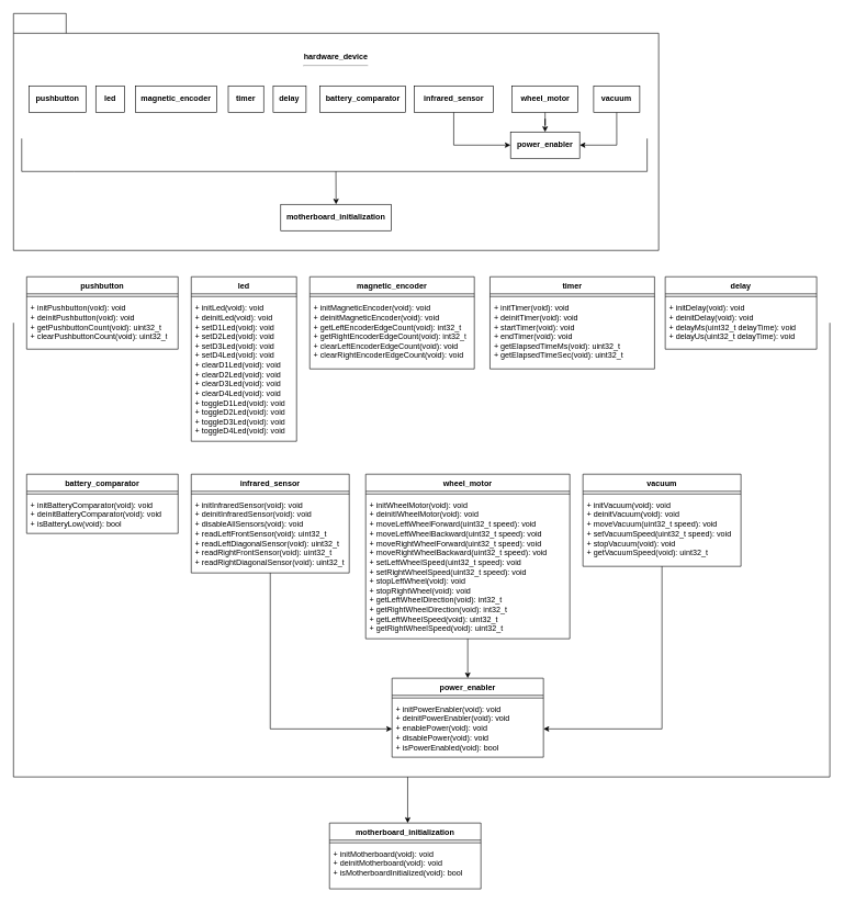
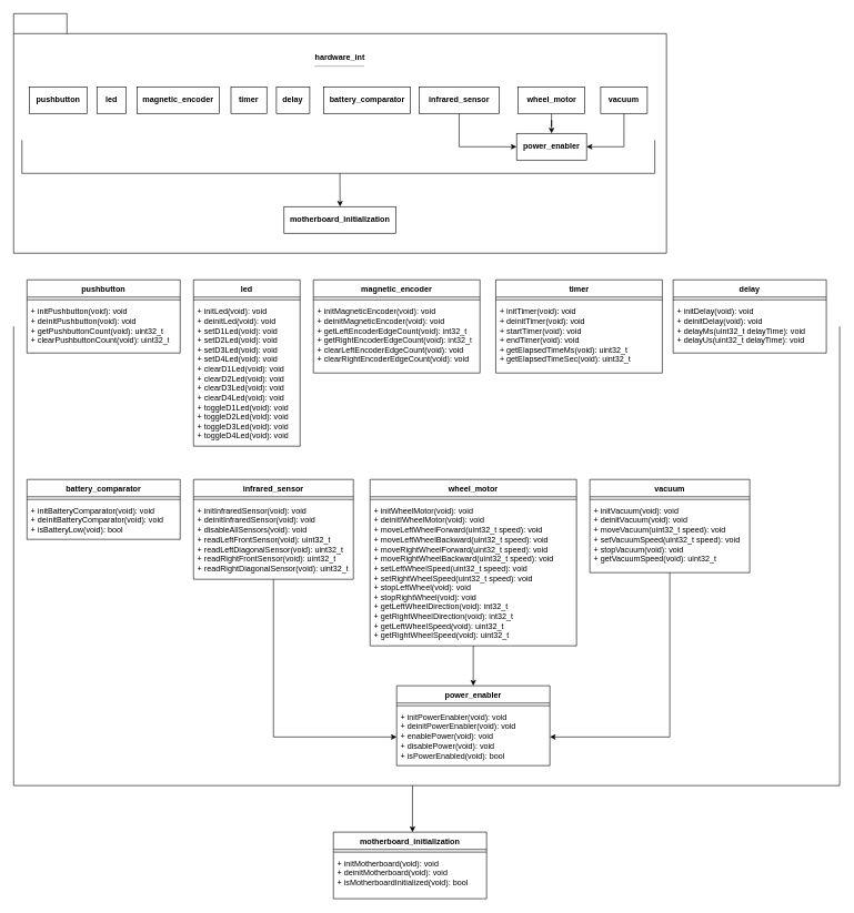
- <mxCell id="37" value="hardware_device&lt;div&gt;&lt;hr&gt;&lt;br&gt;&lt;/div&gt;&lt;div&gt;&lt;br&gt;&lt;/div&gt;&lt;div&gt;&lt;br&gt;&lt;/div&gt;&lt;div&gt;&lt;br&gt;&lt;/div&gt;&lt;div&gt;&lt;br&gt;&lt;/div&gt;&lt;div&gt;&lt;br&gt;&lt;/div&gt;&lt;div&gt;&lt;br&gt;&lt;/div&gt;&lt;div&gt;&lt;br&gt;&lt;/div&gt;&lt;div&gt;&lt;br&gt;&lt;/div&gt;&lt;div&gt;&lt;br&gt;&lt;/div&gt;&lt;div&gt;&lt;br&gt;&lt;/div&gt;&lt;div&gt;&lt;br&gt;&lt;/div&gt;&lt;div&gt;&lt;br&gt;&lt;/div&gt;&lt;div&gt;&lt;br&gt;&lt;/div&gt;&lt;div&gt;&lt;br&gt;&lt;/div&gt;&lt;div&gt;&lt;br&gt;&lt;/div&gt;&lt;div&gt;&lt;br&gt;&lt;/div&gt;" style="shape=folder;fontStyle=1;tabWidth=80;tabHeight=30;tabPosition=left;html=1;boundedLbl=1;whiteSpace=wrap;" vertex="1" parent="1"><mxGeometry x="20" y="20" width="980" height="360" as="geometry" /></mxCell>
+ <mxCell id="37" value="hardware_int&lt;div&gt;&lt;hr&gt;&lt;br&gt;&lt;/div&gt;&lt;div&gt;&lt;br&gt;&lt;/div&gt;&lt;div&gt;&lt;br&gt;&lt;/div&gt;&lt;div&gt;&lt;br&gt;&lt;/div&gt;&lt;div&gt;&lt;br&gt;&lt;/div&gt;&lt;div&gt;&lt;br&gt;&lt;/div&gt;&lt;div&gt;&lt;br&gt;&lt;/div&gt;&lt;div&gt;&lt;br&gt;&lt;/div&gt;&lt;div&gt;&lt;br&gt;&lt;/div&gt;&lt;div&gt;&lt;br&gt;&lt;/div&gt;&lt;div&gt;&lt;br&gt;&lt;/div&gt;&lt;div&gt;&lt;br&gt;&lt;/div&gt;&lt;div&gt;&lt;br&gt;&lt;/div&gt;&lt;div&gt;&lt;br&gt;&lt;/div&gt;&lt;div&gt;&lt;br&gt;&lt;/div&gt;&lt;div&gt;&lt;br&gt;&lt;/div&gt;&lt;div&gt;&lt;br&gt;&lt;/div&gt;" style="shape=folder;fontStyle=1;tabWidth=80;tabHeight=30;tabPosition=left;html=1;boundedLbl=1;whiteSpace=wrap;" vertex="1" parent="1"><mxGeometry x="20" y="20" width="980" height="360" as="geometry" /></mxCell>
